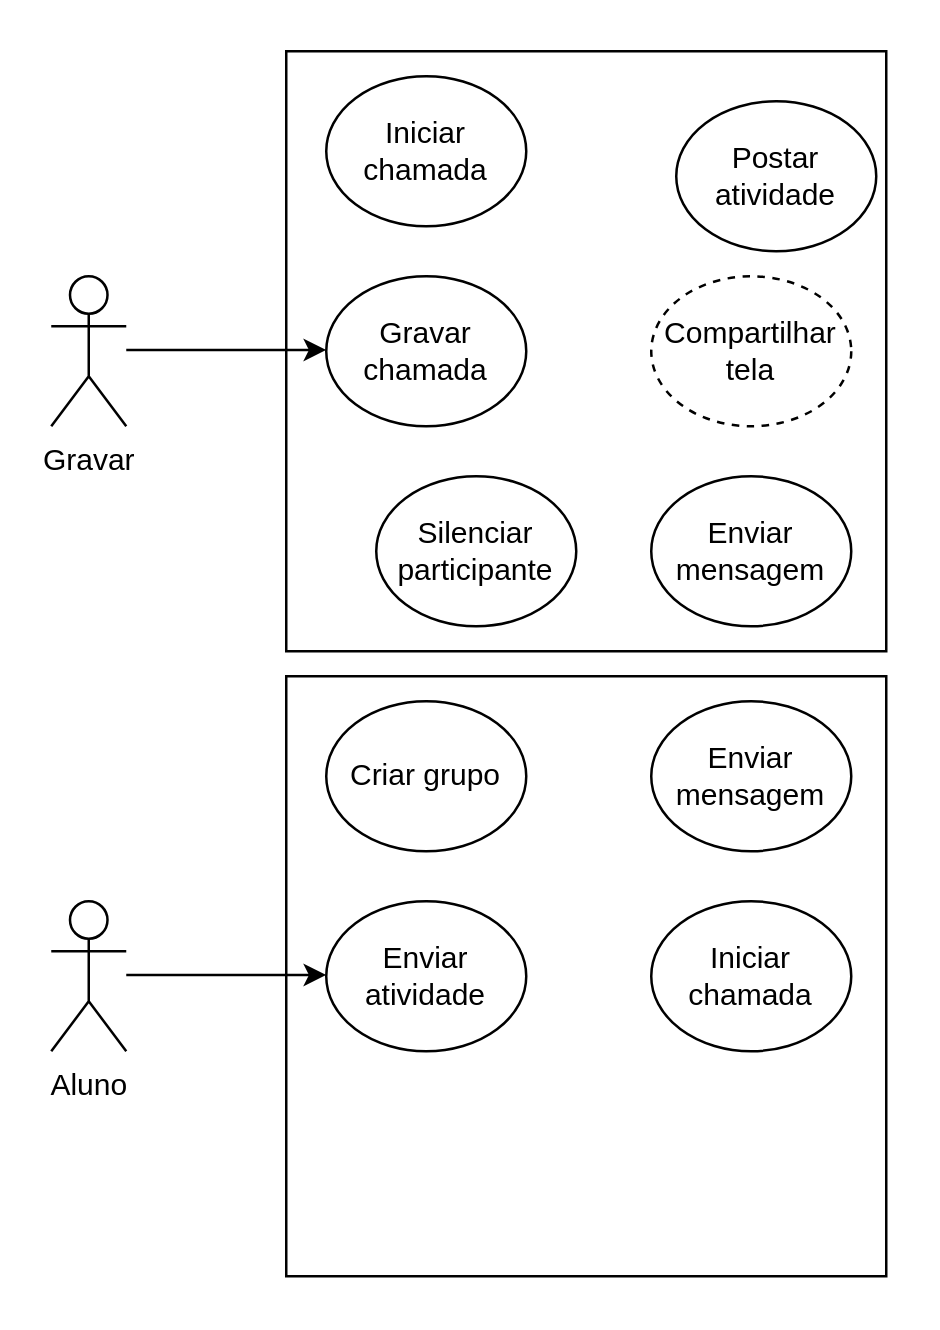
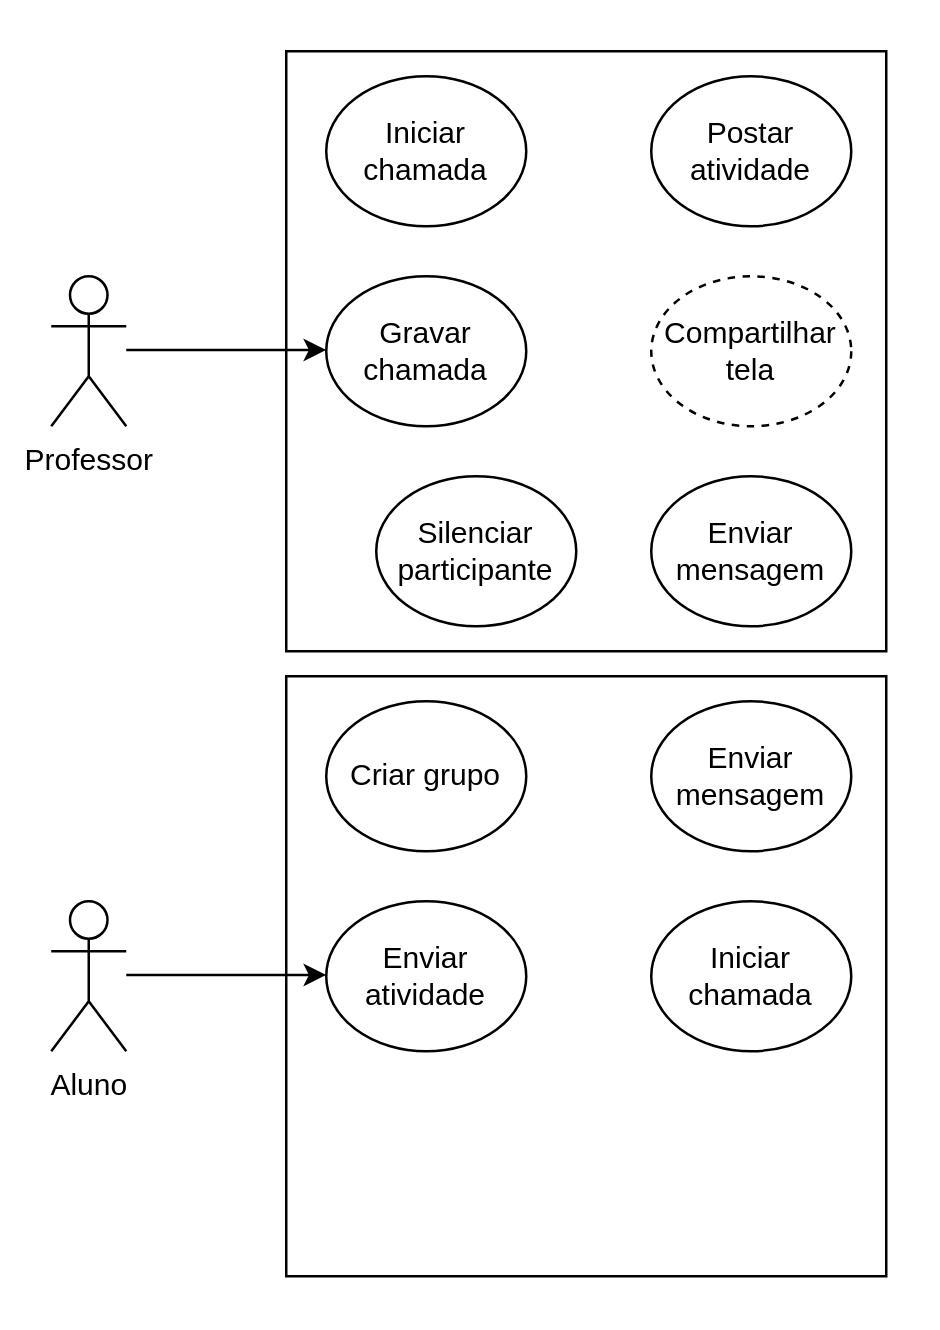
- <mxCell id="9" value="Postar atividade" style="ellipse;whiteSpace=wrap;html=1;" parent="1" vertex="1"><mxGeometry x="270" y="40" width="80" height="60" as="geometry" /></mxCell>
+ <mxCell id="9" value="Postar atividade" style="ellipse;whiteSpace=wrap;html=1;" parent="1" vertex="1"><mxGeometry x="260" y="30" width="80" height="60" as="geometry" /></mxCell>
- <mxCell id="2" value="Gravar" style="shape=umlActor;verticalLabelPosition=bottom;verticalAlign=top;html=1;outlineConnect=0;" parent="1" vertex="1"><mxGeometry x="20" y="110" width="30" height="60" as="geometry" /></mxCell>
+ <mxCell id="2" value="Professor" style="shape=umlActor;verticalLabelPosition=bottom;verticalAlign=top;html=1;outlineConnect=0;" parent="1" vertex="1"><mxGeometry x="20" y="110" width="30" height="60" as="geometry" /></mxCell>
